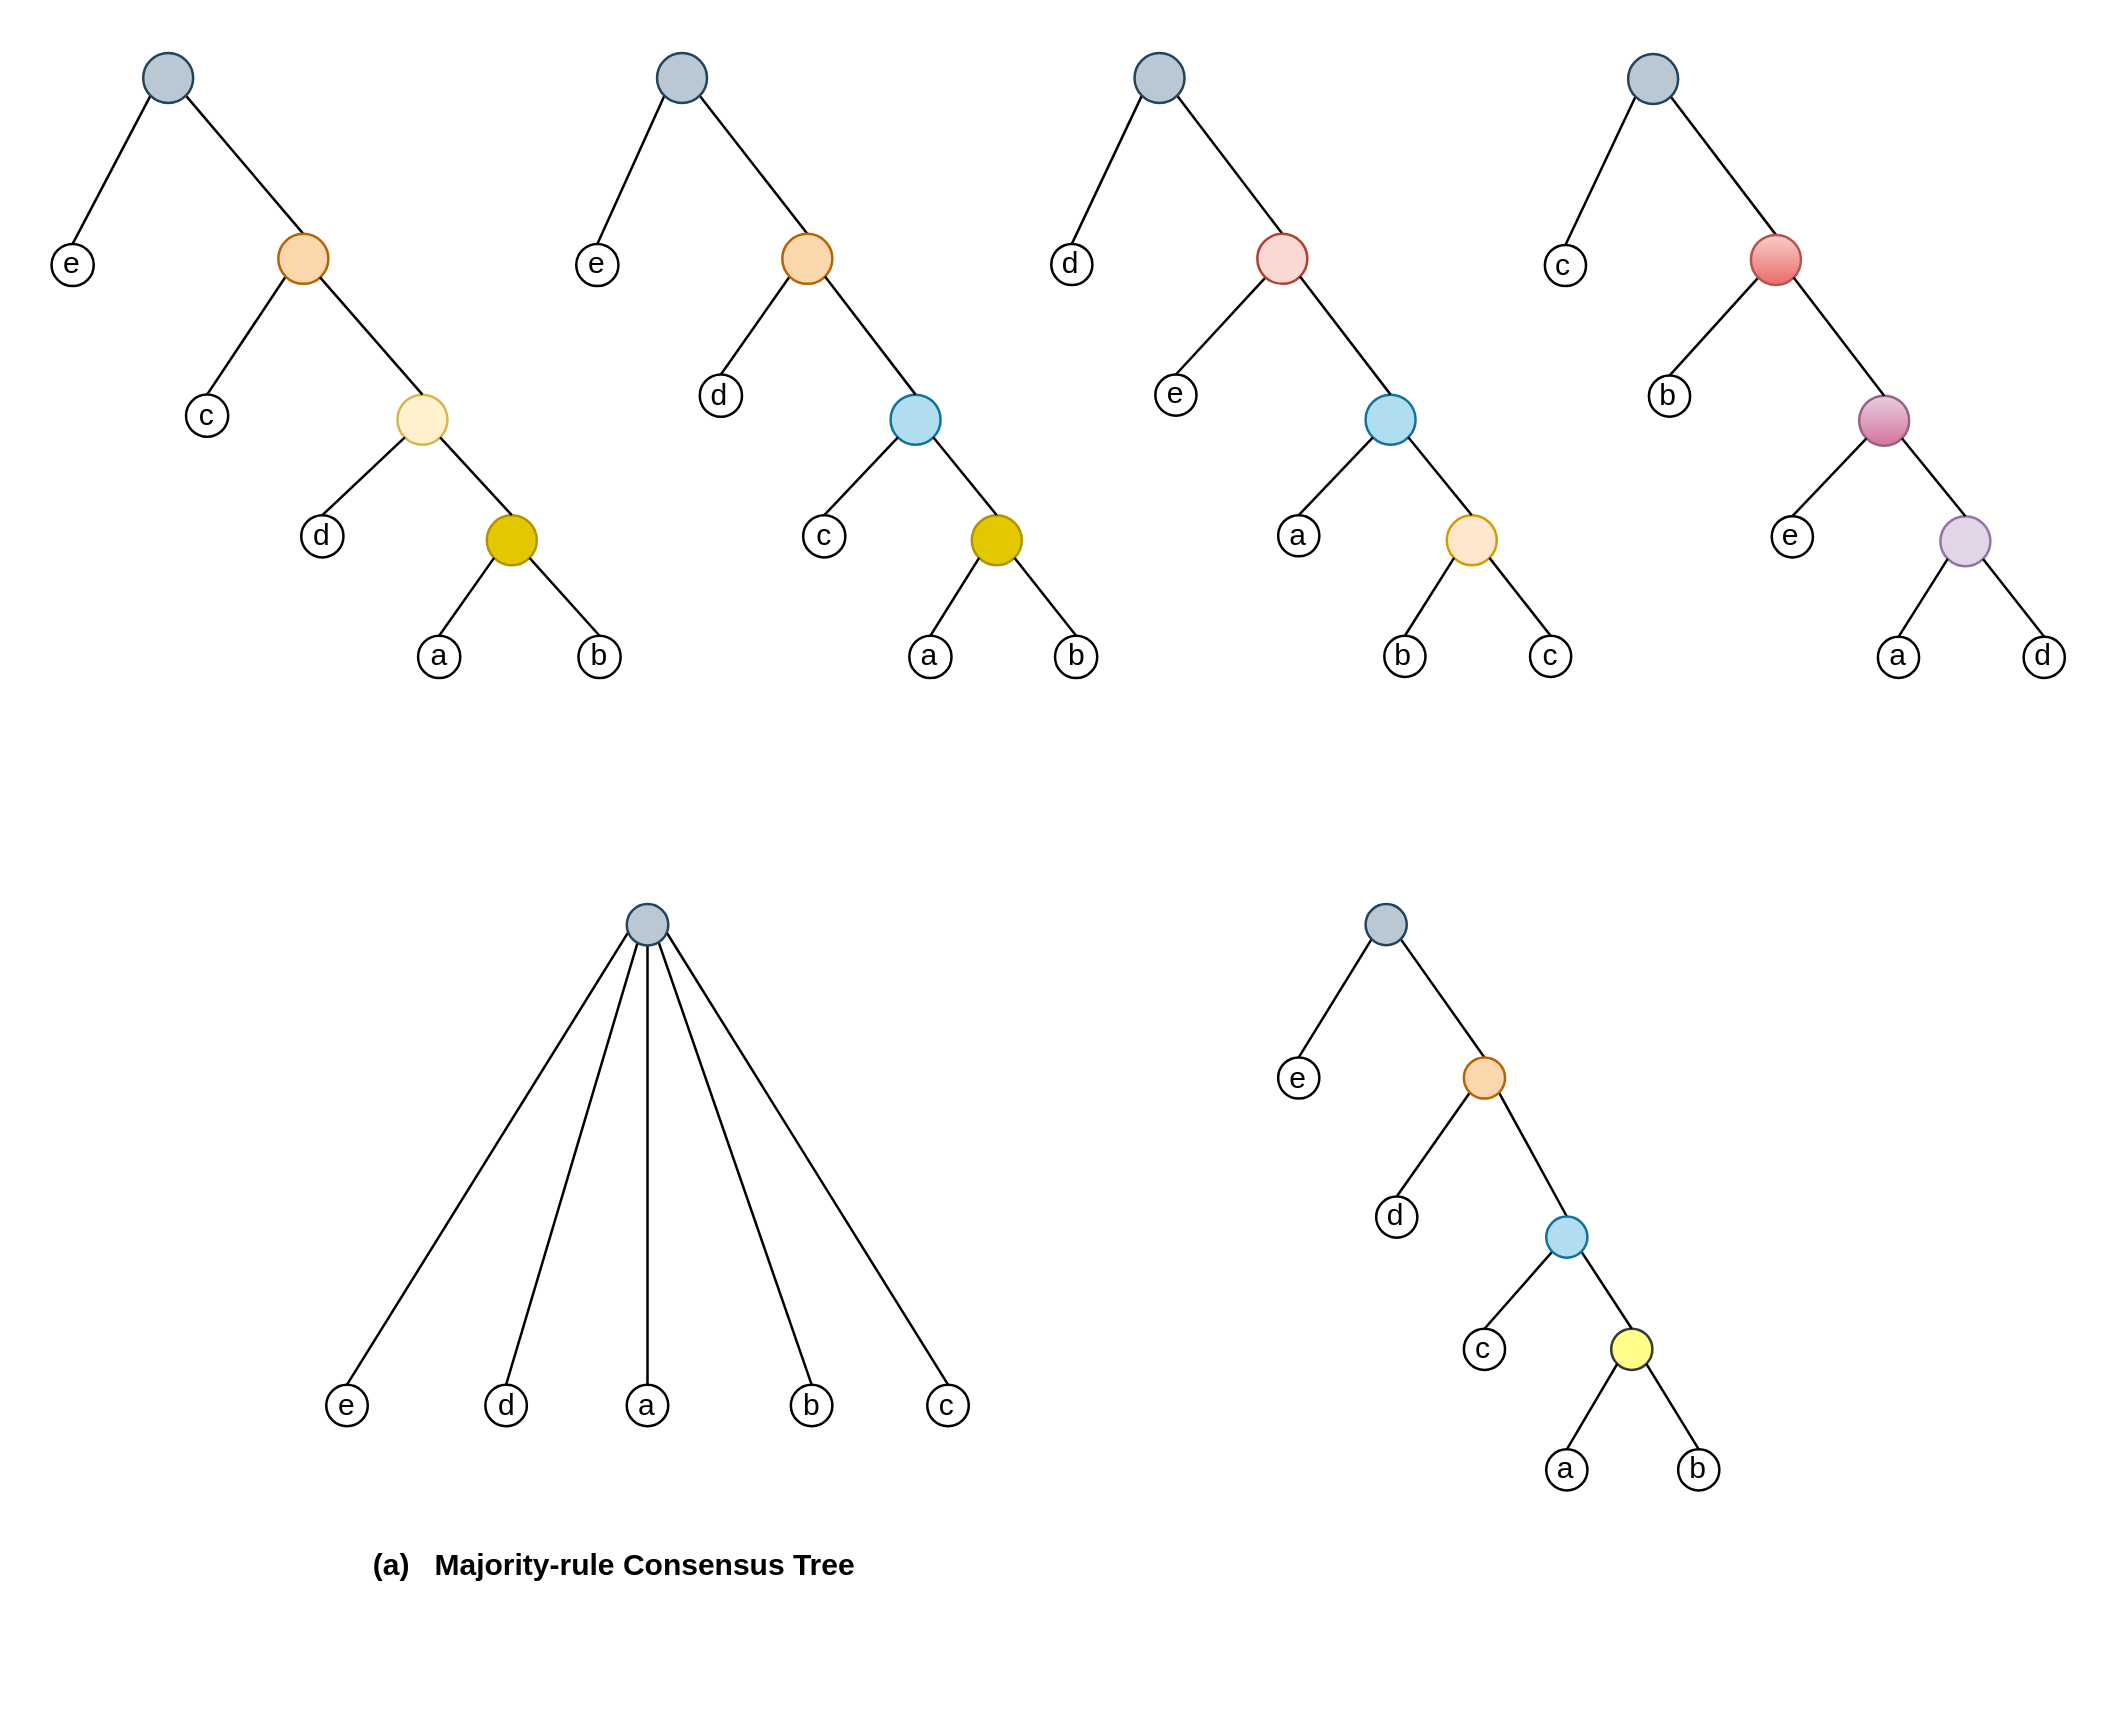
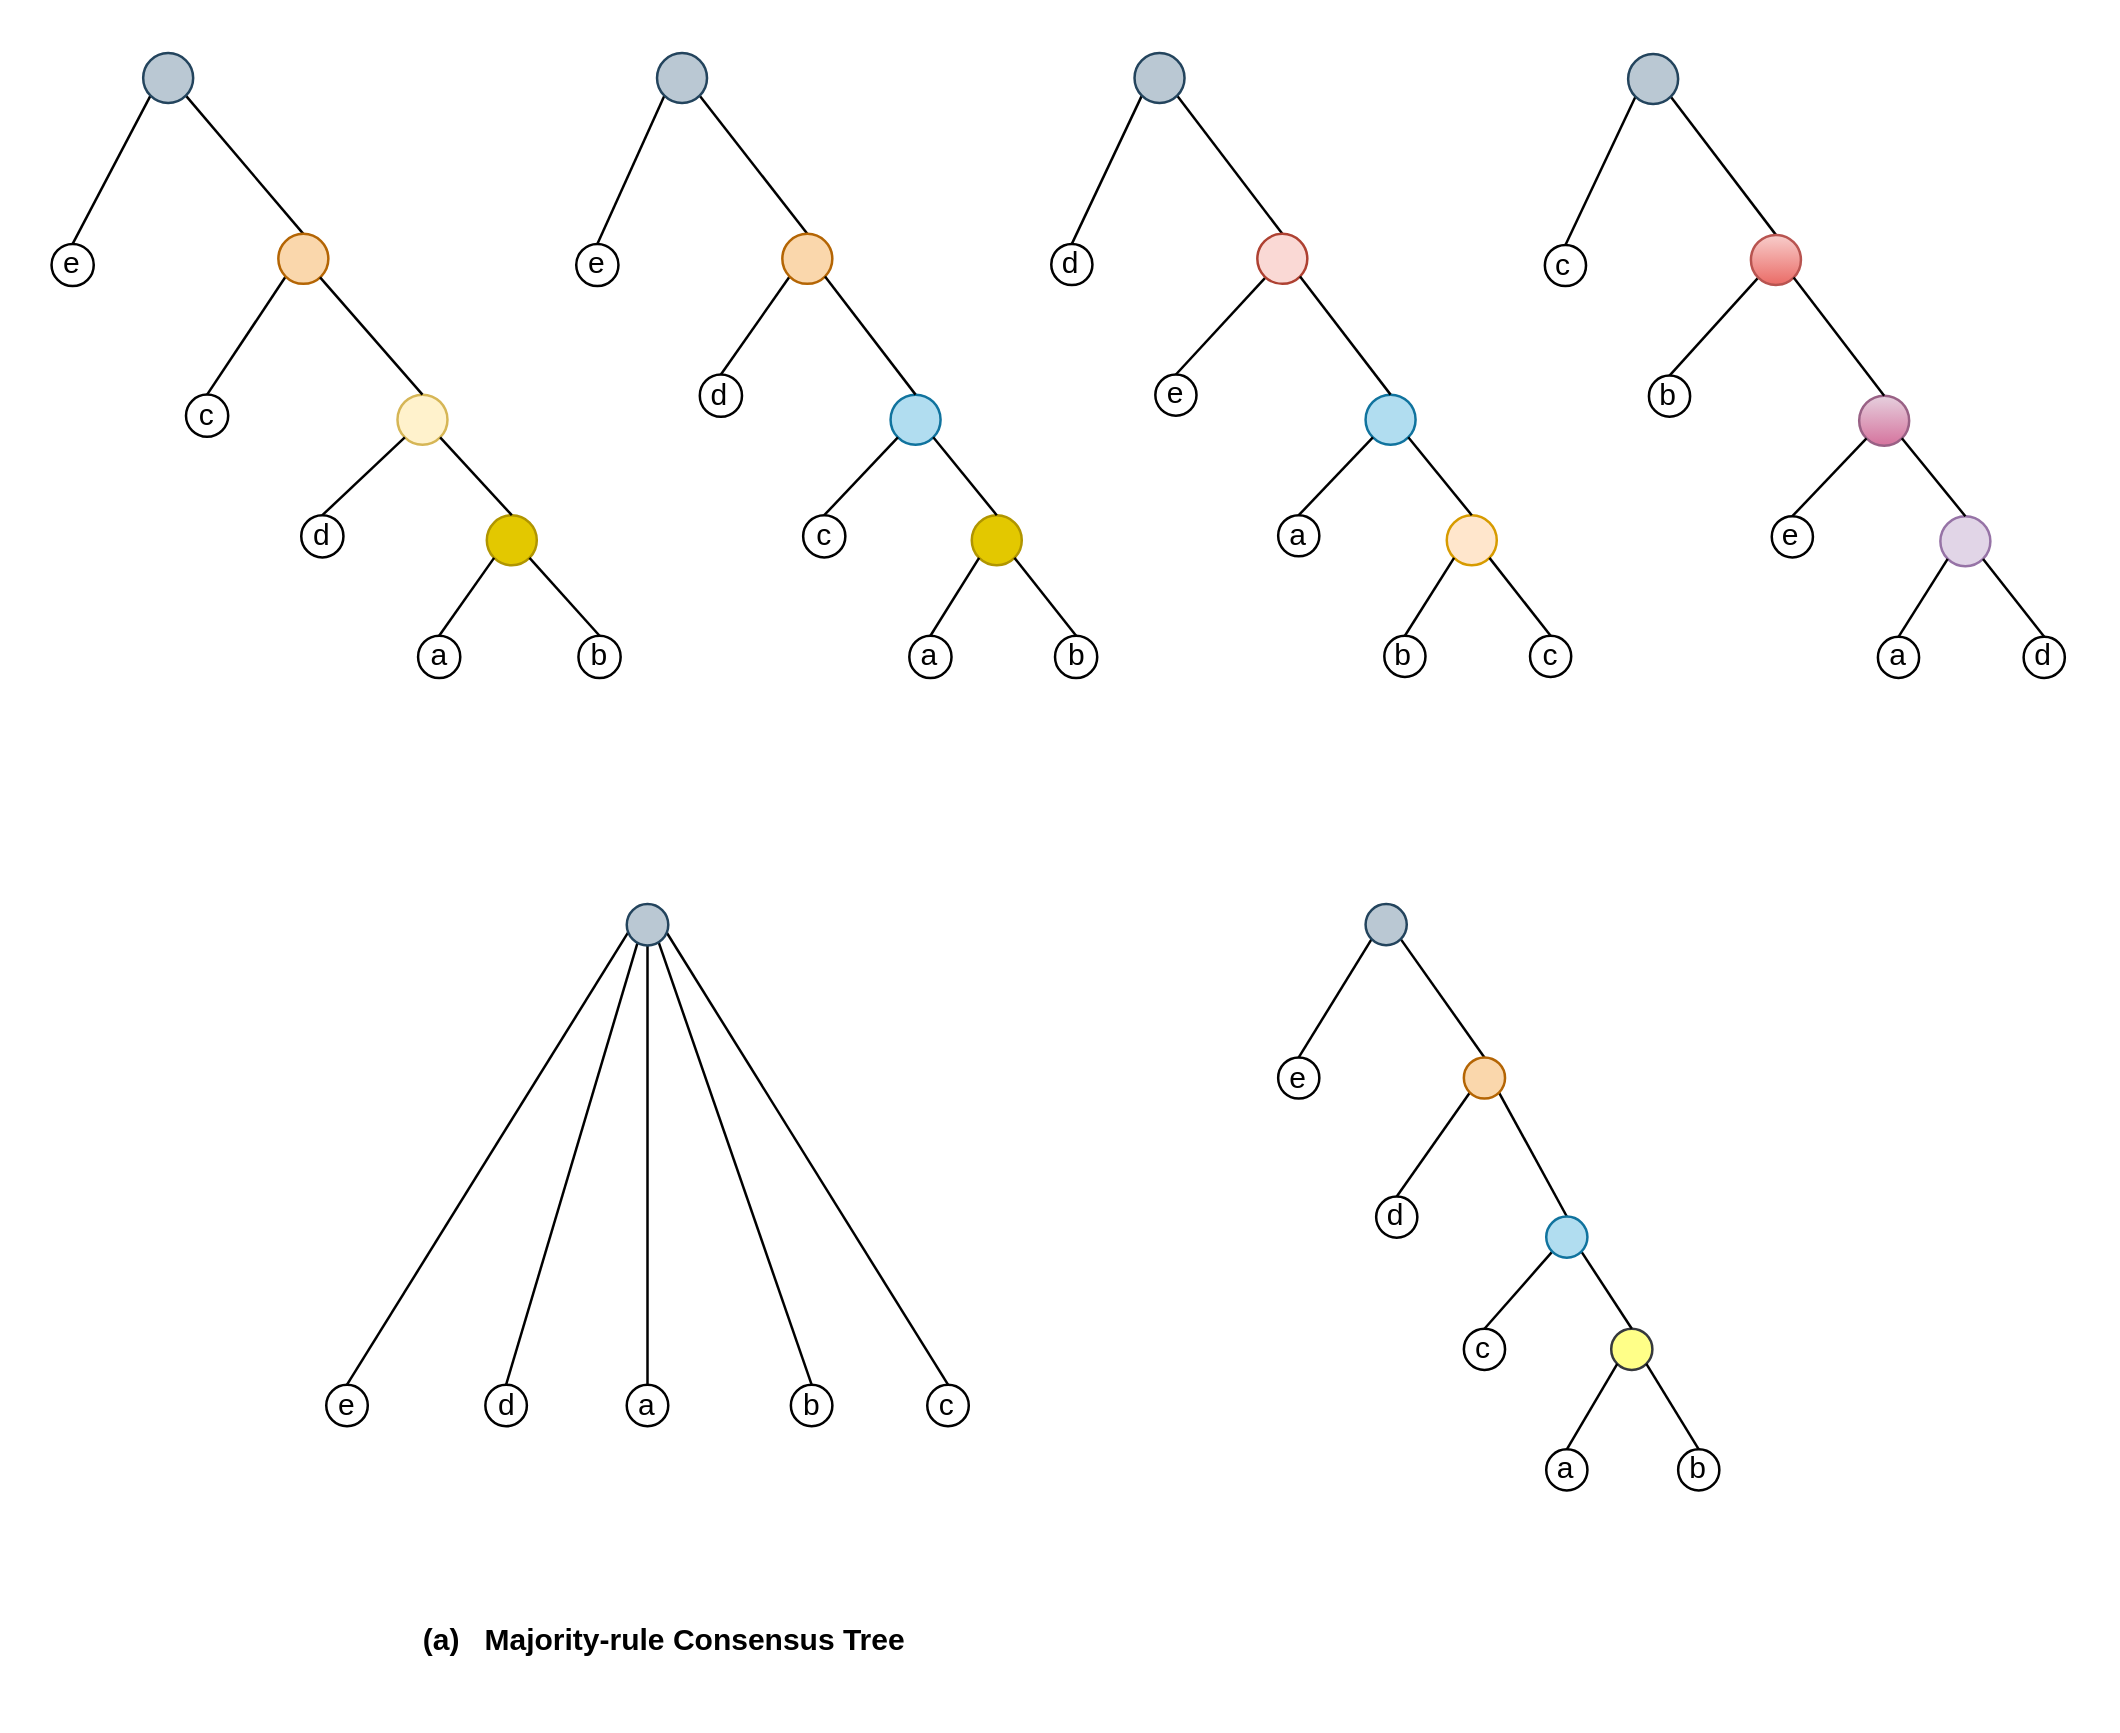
- <mxCell id="57" value="&lt;b&gt;(a)&amp;nbsp; &amp;nbsp;Majority-rule Consensus Tree&lt;/b&gt;" style="text;html=1;align=center;verticalAlign=middle;resizable=0;points=[];autosize=1;strokeColor=none;fillColor=none;" vertex="1" parent="56"><mxGeometry x="4.76" y="249.59" width="220" height="30" as="geometry" /></mxCell>
+ <mxCell id="57" value="&lt;b&gt;(a)&amp;nbsp; &amp;nbsp;Majority-rule Consensus Tree&lt;/b&gt;" style="text;html=1;align=center;verticalAlign=middle;resizable=0;points=[];autosize=1;strokeColor=none;fillColor=none;" vertex="1" parent="56"><mxGeometry x="24.76" y="279.59" width="220" height="30" as="geometry" /></mxCell>
